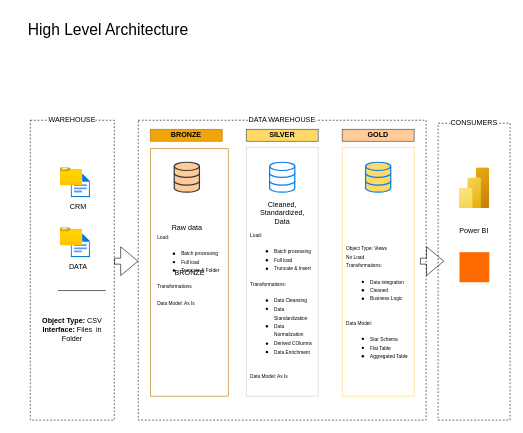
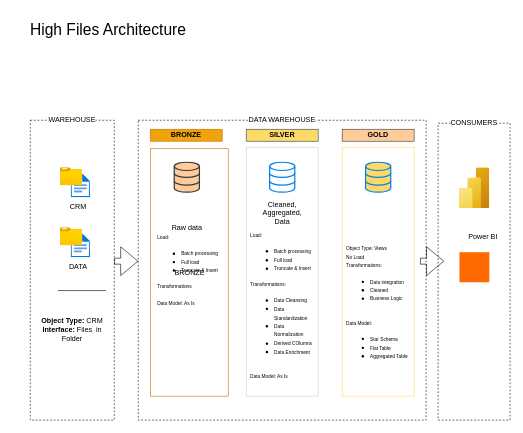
- <mxCell id="6" value="&lt;font style=&quot;font-size: 26px;&quot;&gt;High Level Architecture&lt;/font&gt;" style="text;html=1;align=center;verticalAlign=middle;whiteSpace=wrap;rounded=0;" parent="1" vertex="1"><mxGeometry x="20" y="20" width="320" height="60" as="geometry" /></mxCell>
+ <mxCell id="6" value="&lt;font style=&quot;font-size: 26px;&quot;&gt;High Files Architecture&lt;/font&gt;" style="text;html=1;align=center;verticalAlign=middle;whiteSpace=wrap;rounded=0;" parent="1" vertex="1"><mxGeometry x="20" y="20" width="320" height="60" as="geometry" /></mxCell>
- <mxCell id="27" value="Cleaned, Standardized, Data" style="text;html=1;align=center;verticalAlign=middle;whiteSpace=wrap;rounded=0;" parent="1" vertex="1"><mxGeometry x="430.5" y="340" width="79" height="30" as="geometry" /></mxCell>
+ <mxCell id="27" value="Cleaned, Aggregated, Data" style="text;html=1;align=center;verticalAlign=middle;whiteSpace=wrap;rounded=0;" parent="1" vertex="1"><mxGeometry x="430.5" y="340" width="79" height="30" as="geometry" /></mxCell>
- <mxCell id="33" value="Power BI" style="text;html=1;align=center;verticalAlign=middle;whiteSpace=wrap;rounded=0;" vertex="1" parent="1"><mxGeometry x="759.9" y="370" width="60" height="30" as="geometry" /></mxCell>
+ <mxCell id="33" value="Power BI" style="text;html=1;align=center;verticalAlign=middle;whiteSpace=wrap;rounded=0;" vertex="1" parent="1"><mxGeometry x="774.9" y="380" width="60" height="30" as="geometry" /></mxCell>
- <mxCell id="29" value="&lt;font style=&quot;font-size: 8px;&quot;&gt;Load:&amp;nbsp;&lt;/font&gt;&lt;div&gt;&lt;ul&gt;&lt;li&gt;&lt;font style=&quot;font-size: 8px;&quot;&gt;Batch processing&lt;/font&gt;&lt;/li&gt;&lt;li style=&quot;&quot;&gt;&lt;font style=&quot;font-size: 8px;&quot;&gt;Full load&lt;/font&gt;&lt;/li&gt;&lt;li&gt;&lt;font style=&quot;font-size: 8px;&quot;&gt;Truncate &amp;amp; Folder&lt;/font&gt;&lt;/li&gt;&lt;/ul&gt;&lt;div&gt;&lt;font style=&quot;font-size: 8px;&quot;&gt;Transformations&lt;/font&gt;&lt;/div&gt;&lt;/div&gt;&lt;div&gt;&lt;font style=&quot;font-size: 8px;&quot;&gt;&lt;br&gt;&lt;/font&gt;&lt;/div&gt;&lt;div&gt;&lt;font style=&quot;font-size: 8px;&quot;&gt;Data Model: As Is&lt;/font&gt;&lt;/div&gt;" style="text;html=1;align=left;verticalAlign=middle;whiteSpace=wrap;rounded=0;" parent="1" vertex="1"><mxGeometry x="260" y="411.5" width="110" height="77" as="geometry" /></mxCell>
+ <mxCell id="29" value="&lt;font style=&quot;font-size: 8px;&quot;&gt;Load:&amp;nbsp;&lt;/font&gt;&lt;div&gt;&lt;ul&gt;&lt;li&gt;&lt;font style=&quot;font-size: 8px;&quot;&gt;Batch processing&lt;/font&gt;&lt;/li&gt;&lt;li style=&quot;&quot;&gt;&lt;font style=&quot;font-size: 8px;&quot;&gt;Full load&lt;/font&gt;&lt;/li&gt;&lt;li&gt;&lt;font style=&quot;font-size: 8px;&quot;&gt;Truncate &amp;amp; Insert&lt;/font&gt;&lt;/li&gt;&lt;/ul&gt;&lt;div&gt;&lt;font style=&quot;font-size: 8px;&quot;&gt;Transformations&lt;/font&gt;&lt;/div&gt;&lt;/div&gt;&lt;div&gt;&lt;font style=&quot;font-size: 8px;&quot;&gt;&lt;br&gt;&lt;/font&gt;&lt;/div&gt;&lt;div&gt;&lt;font style=&quot;font-size: 8px;&quot;&gt;Data Model: As Is&lt;/font&gt;&lt;/div&gt;" style="text;html=1;align=left;verticalAlign=middle;whiteSpace=wrap;rounded=0;" parent="1" vertex="1"><mxGeometry x="260" y="411.5" width="110" height="77" as="geometry" /></mxCell>
- <mxCell id="22" value="&lt;b&gt;Object Type: &lt;/b&gt;CSV&lt;div&gt;&lt;b&gt;Interface: &lt;/b&gt;Files&amp;nbsp; in Folder&lt;/div&gt;" style="text;html=1;align=center;verticalAlign=middle;whiteSpace=wrap;rounded=0;" parent="1" vertex="1"><mxGeometry x="60" y="494" width="120" height="110" as="geometry" /></mxCell>
+ <mxCell id="22" value="&lt;b&gt;Object Type: &lt;/b&gt;CRM&lt;div&gt;&lt;b&gt;Interface: &lt;/b&gt;Files&amp;nbsp; in Folder&lt;/div&gt;" style="text;html=1;align=center;verticalAlign=middle;whiteSpace=wrap;rounded=0;" parent="1" vertex="1"><mxGeometry x="60" y="494" width="120" height="110" as="geometry" /></mxCell>
